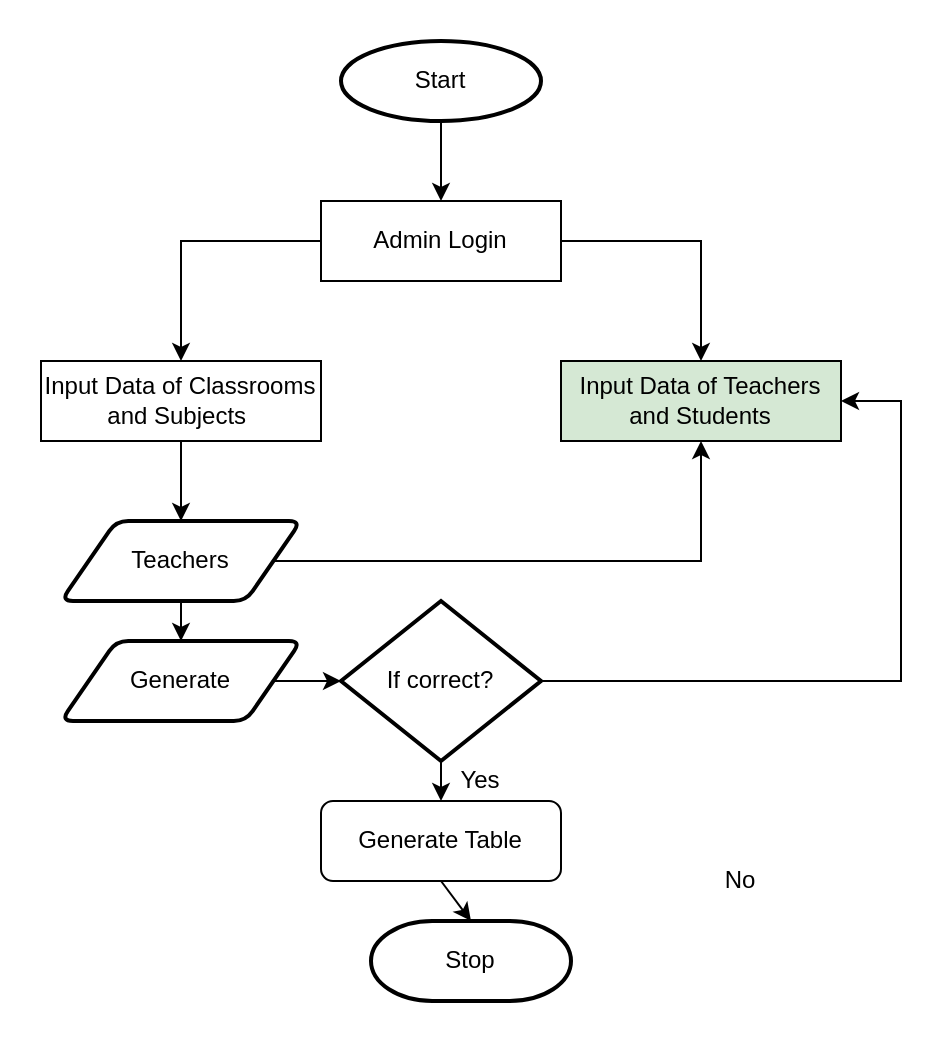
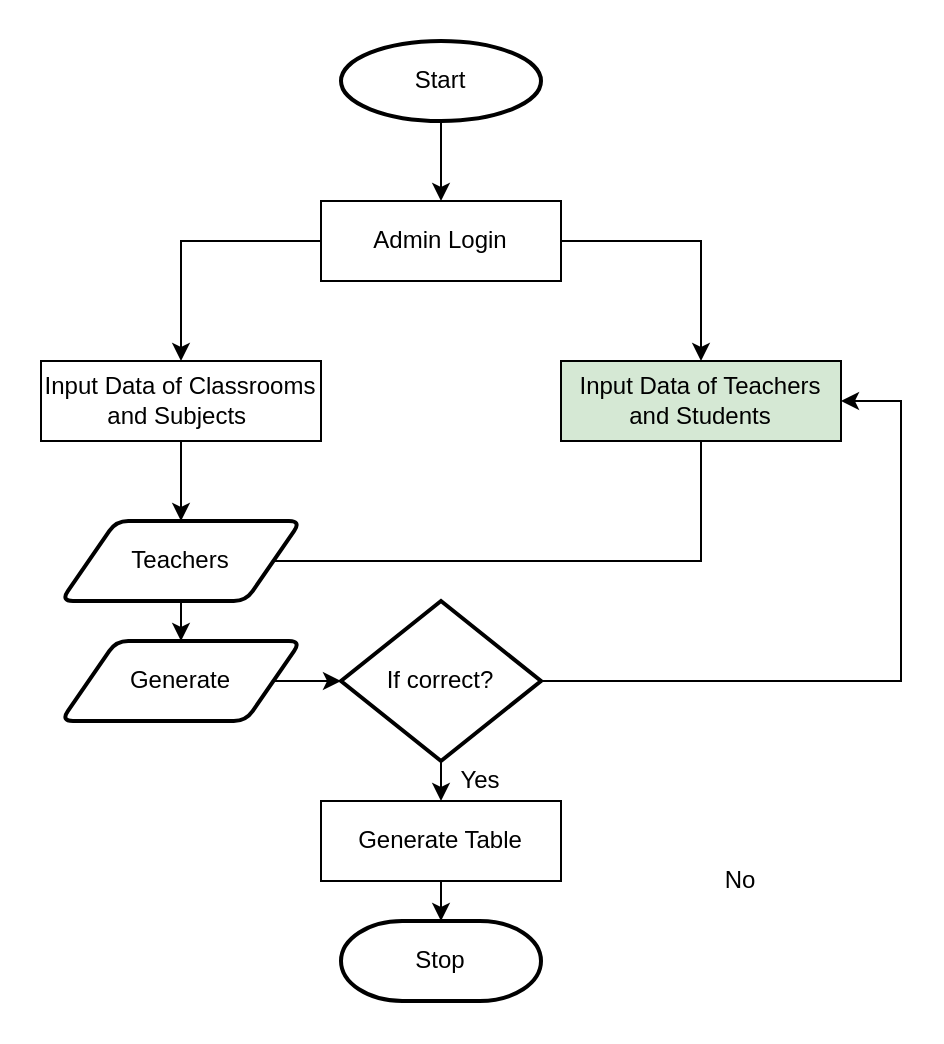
- <mxCell id="10" value="" style="edgeStyle=orthogonalEdgeStyle;rounded=0;orthogonalLoop=1;jettySize=auto;html=1;entryX=0.5;entryY=1;entryDx=0;entryDy=0;" edge="1" parent="1" source="11" target="7"><mxGeometry relative="1" as="geometry"><mxPoint x="241.5" y="350" as="targetPoint" /></mxGeometry></mxCell>
+ <mxCell id="10" value="" style="edgeStyle=orthogonalEdgeStyle;rounded=0;orthogonalLoop=1;jettySize=auto;html=1;entryX=0.5;entryY=1;entryDx=0;entryDy=0;endArrow=none;" edge="1" parent="1" source="11" target="7"><mxGeometry relative="1" as="geometry"><mxPoint x="241.5" y="350" as="targetPoint" /></mxGeometry></mxCell>
- <mxCell id="12" value="Generate Table" style="whiteSpace=wrap;html=1;rounded=1;" vertex="1" parent="1"><mxGeometry x="160" y="400" width="120" height="40" as="geometry" /></mxCell>
+ <mxCell id="12" value="Generate Table" style="rounded=0;whiteSpace=wrap;html=1;" vertex="1" parent="1"><mxGeometry x="160" y="400" width="120" height="40" as="geometry" /></mxCell>
- <mxCell id="14" value="Stop" style="strokeWidth=2;html=1;shape=mxgraph.flowchart.terminator;whiteSpace=wrap;" vertex="1" parent="1"><mxGeometry x="185" y="460" width="100" height="40" as="geometry" /></mxCell>
+ <mxCell id="14" value="Stop" style="strokeWidth=2;html=1;shape=mxgraph.flowchart.terminator;whiteSpace=wrap;" vertex="1" parent="1"><mxGeometry x="170" y="460" width="100" height="40" as="geometry" /></mxCell>
